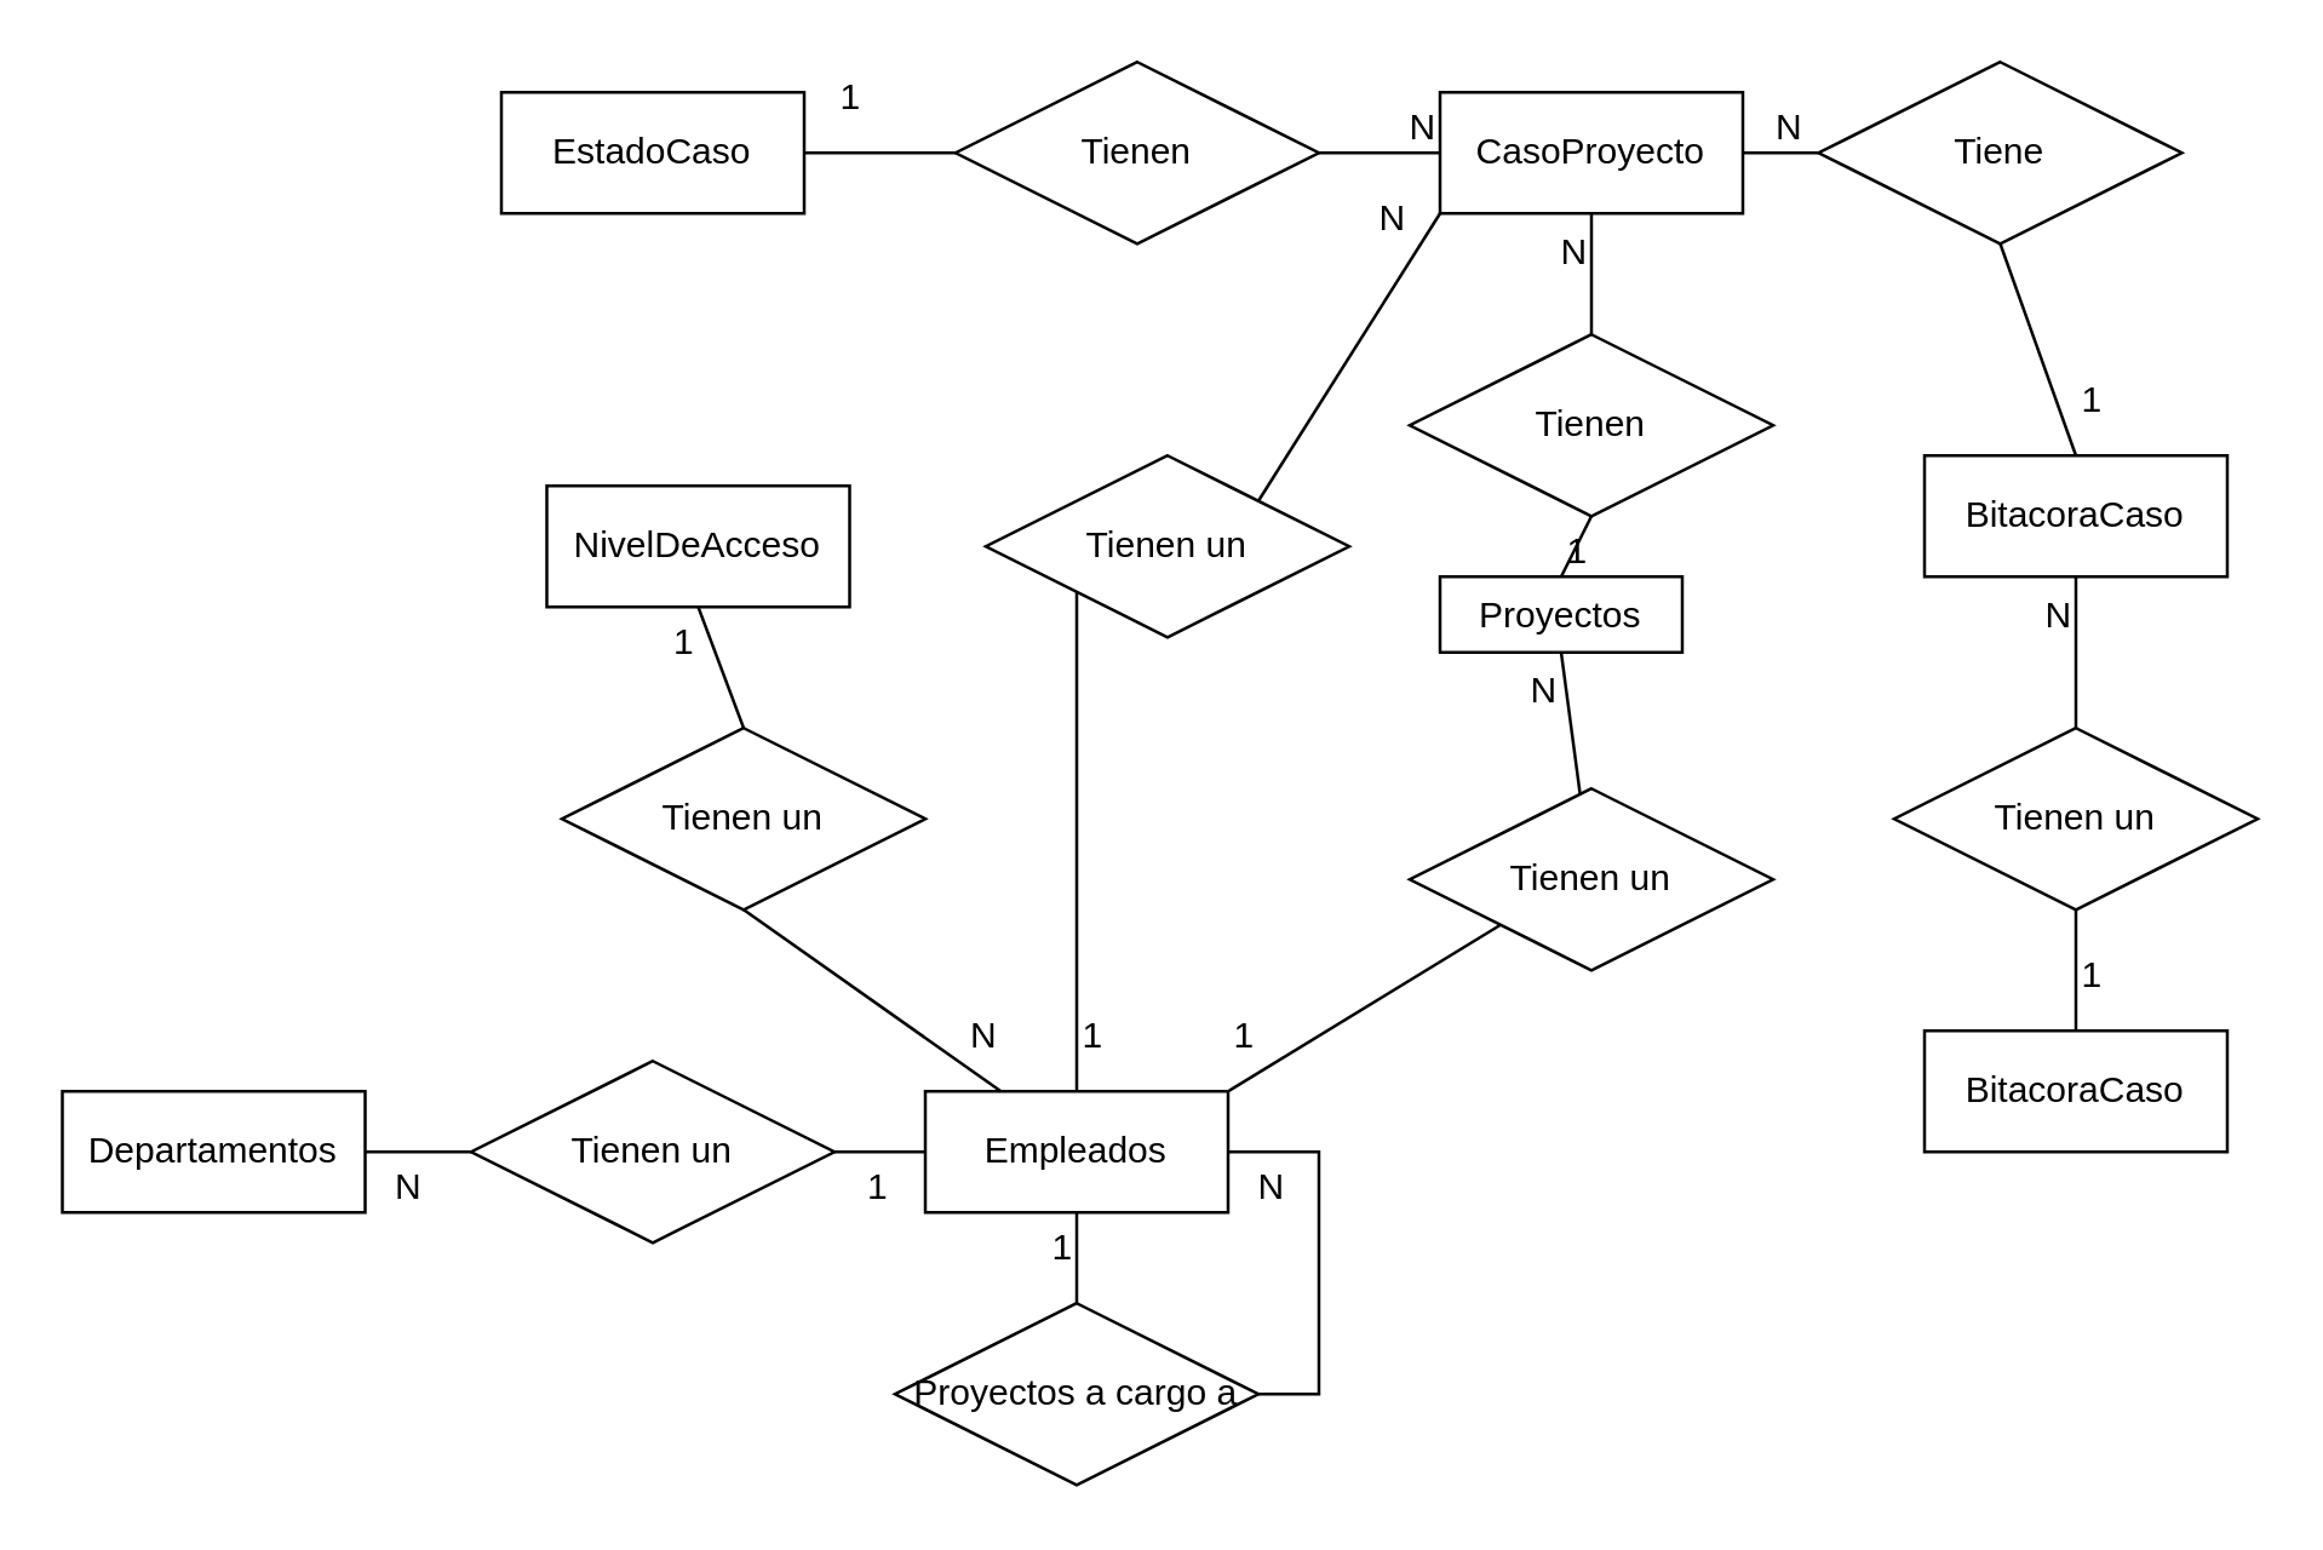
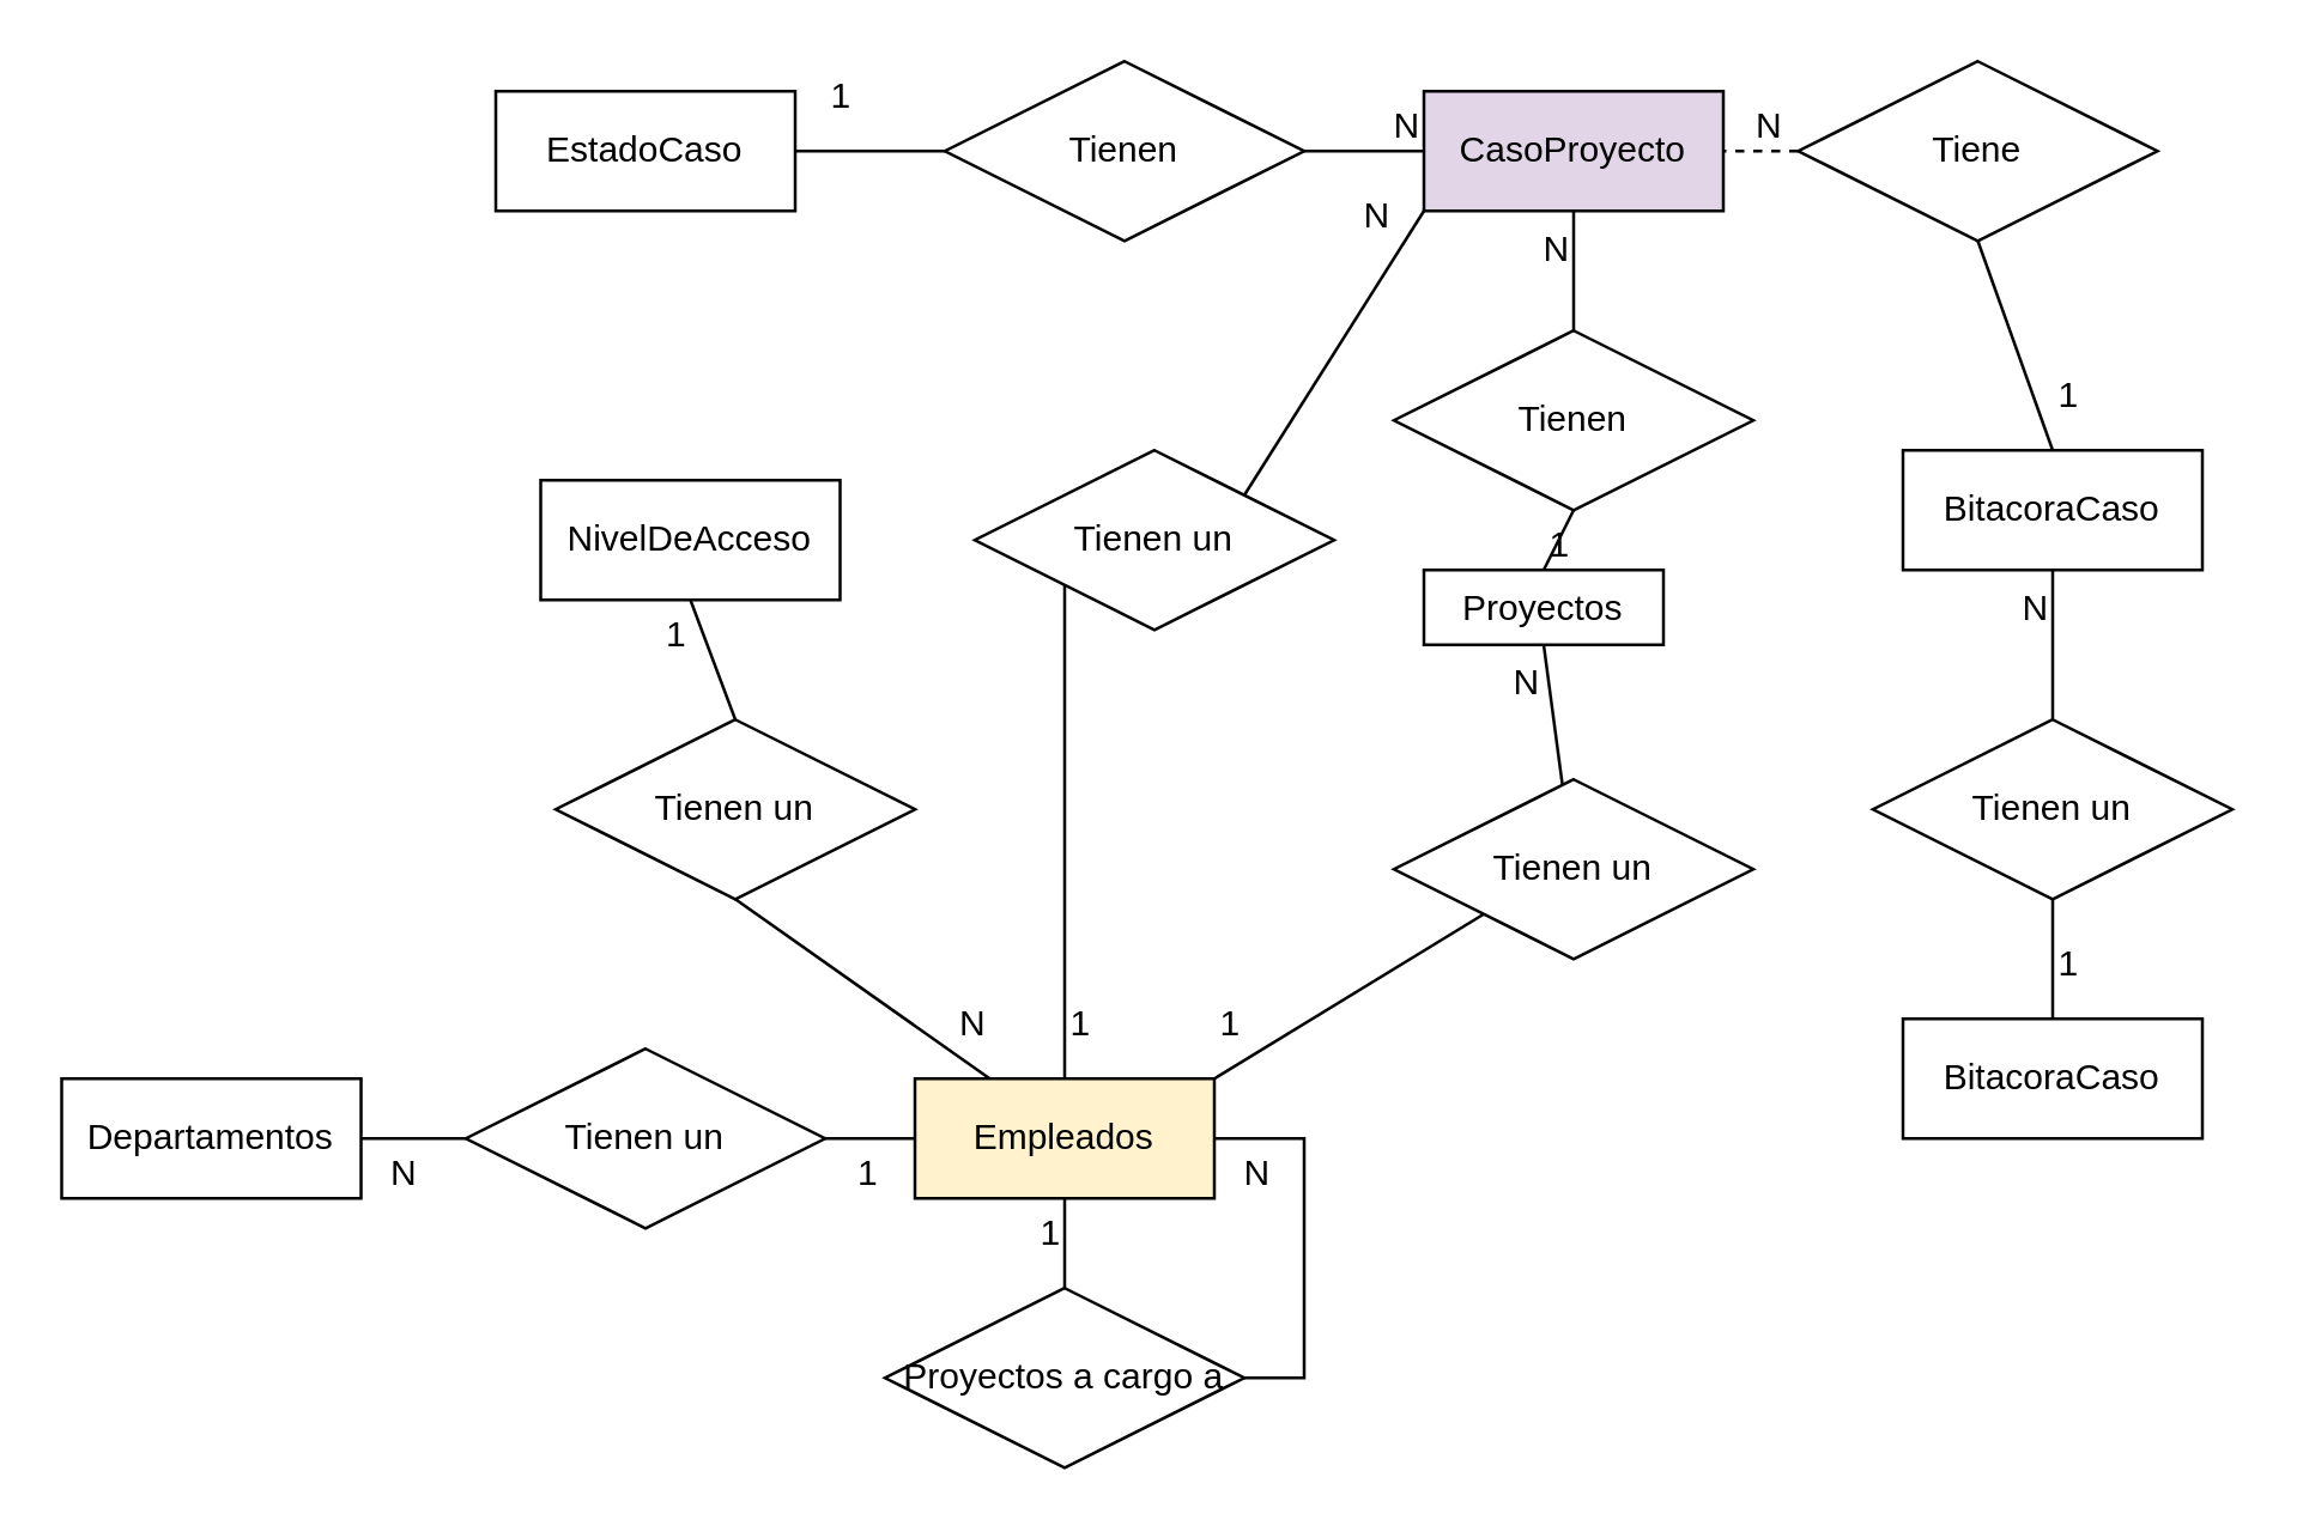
- <mxCell id="3" value="CasoProyecto" style="whiteSpace=wrap;html=1;align=center;" parent="1" vertex="1"><mxGeometry x="475" y="30" width="100" height="40" as="geometry" /></mxCell>
+ <mxCell id="3" value="CasoProyecto" style="whiteSpace=wrap;html=1;align=center;fillColor=#e1d5e7;" parent="1" vertex="1"><mxGeometry x="475" y="30" width="100" height="40" as="geometry" /></mxCell>
- <mxCell id="48" value="" style="endArrow=none;html=1;rounded=0;exitX=0;exitY=0.5;exitDx=0;exitDy=0;entryX=1;entryY=0.5;entryDx=0;entryDy=0;" parent="1" source="45" target="3" edge="1"><mxGeometry relative="1" as="geometry"><mxPoint x="425" y="175" as="sourcePoint" /><mxPoint x="485" y="80" as="targetPoint" /></mxGeometry></mxCell>
+ <mxCell id="48" value="" style="endArrow=none;html=1;rounded=0;exitX=0;exitY=0.5;exitDx=0;exitDy=0;entryX=1;entryY=0.5;entryDx=0;entryDy=0;dashed=1;" parent="1" source="45" target="3" edge="1"><mxGeometry relative="1" as="geometry"><mxPoint x="425" y="175" as="sourcePoint" /><mxPoint x="485" y="80" as="targetPoint" /></mxGeometry></mxCell>
- <mxCell id="5" value="Empleados" style="whiteSpace=wrap;html=1;align=center;" parent="1" vertex="1"><mxGeometry x="305" y="360" width="100" height="40" as="geometry" /></mxCell>
+ <mxCell id="5" value="Empleados" style="whiteSpace=wrap;html=1;align=center;fillColor=#fff2cc;" parent="1" vertex="1"><mxGeometry x="305" y="360" width="100" height="40" as="geometry" /></mxCell>
